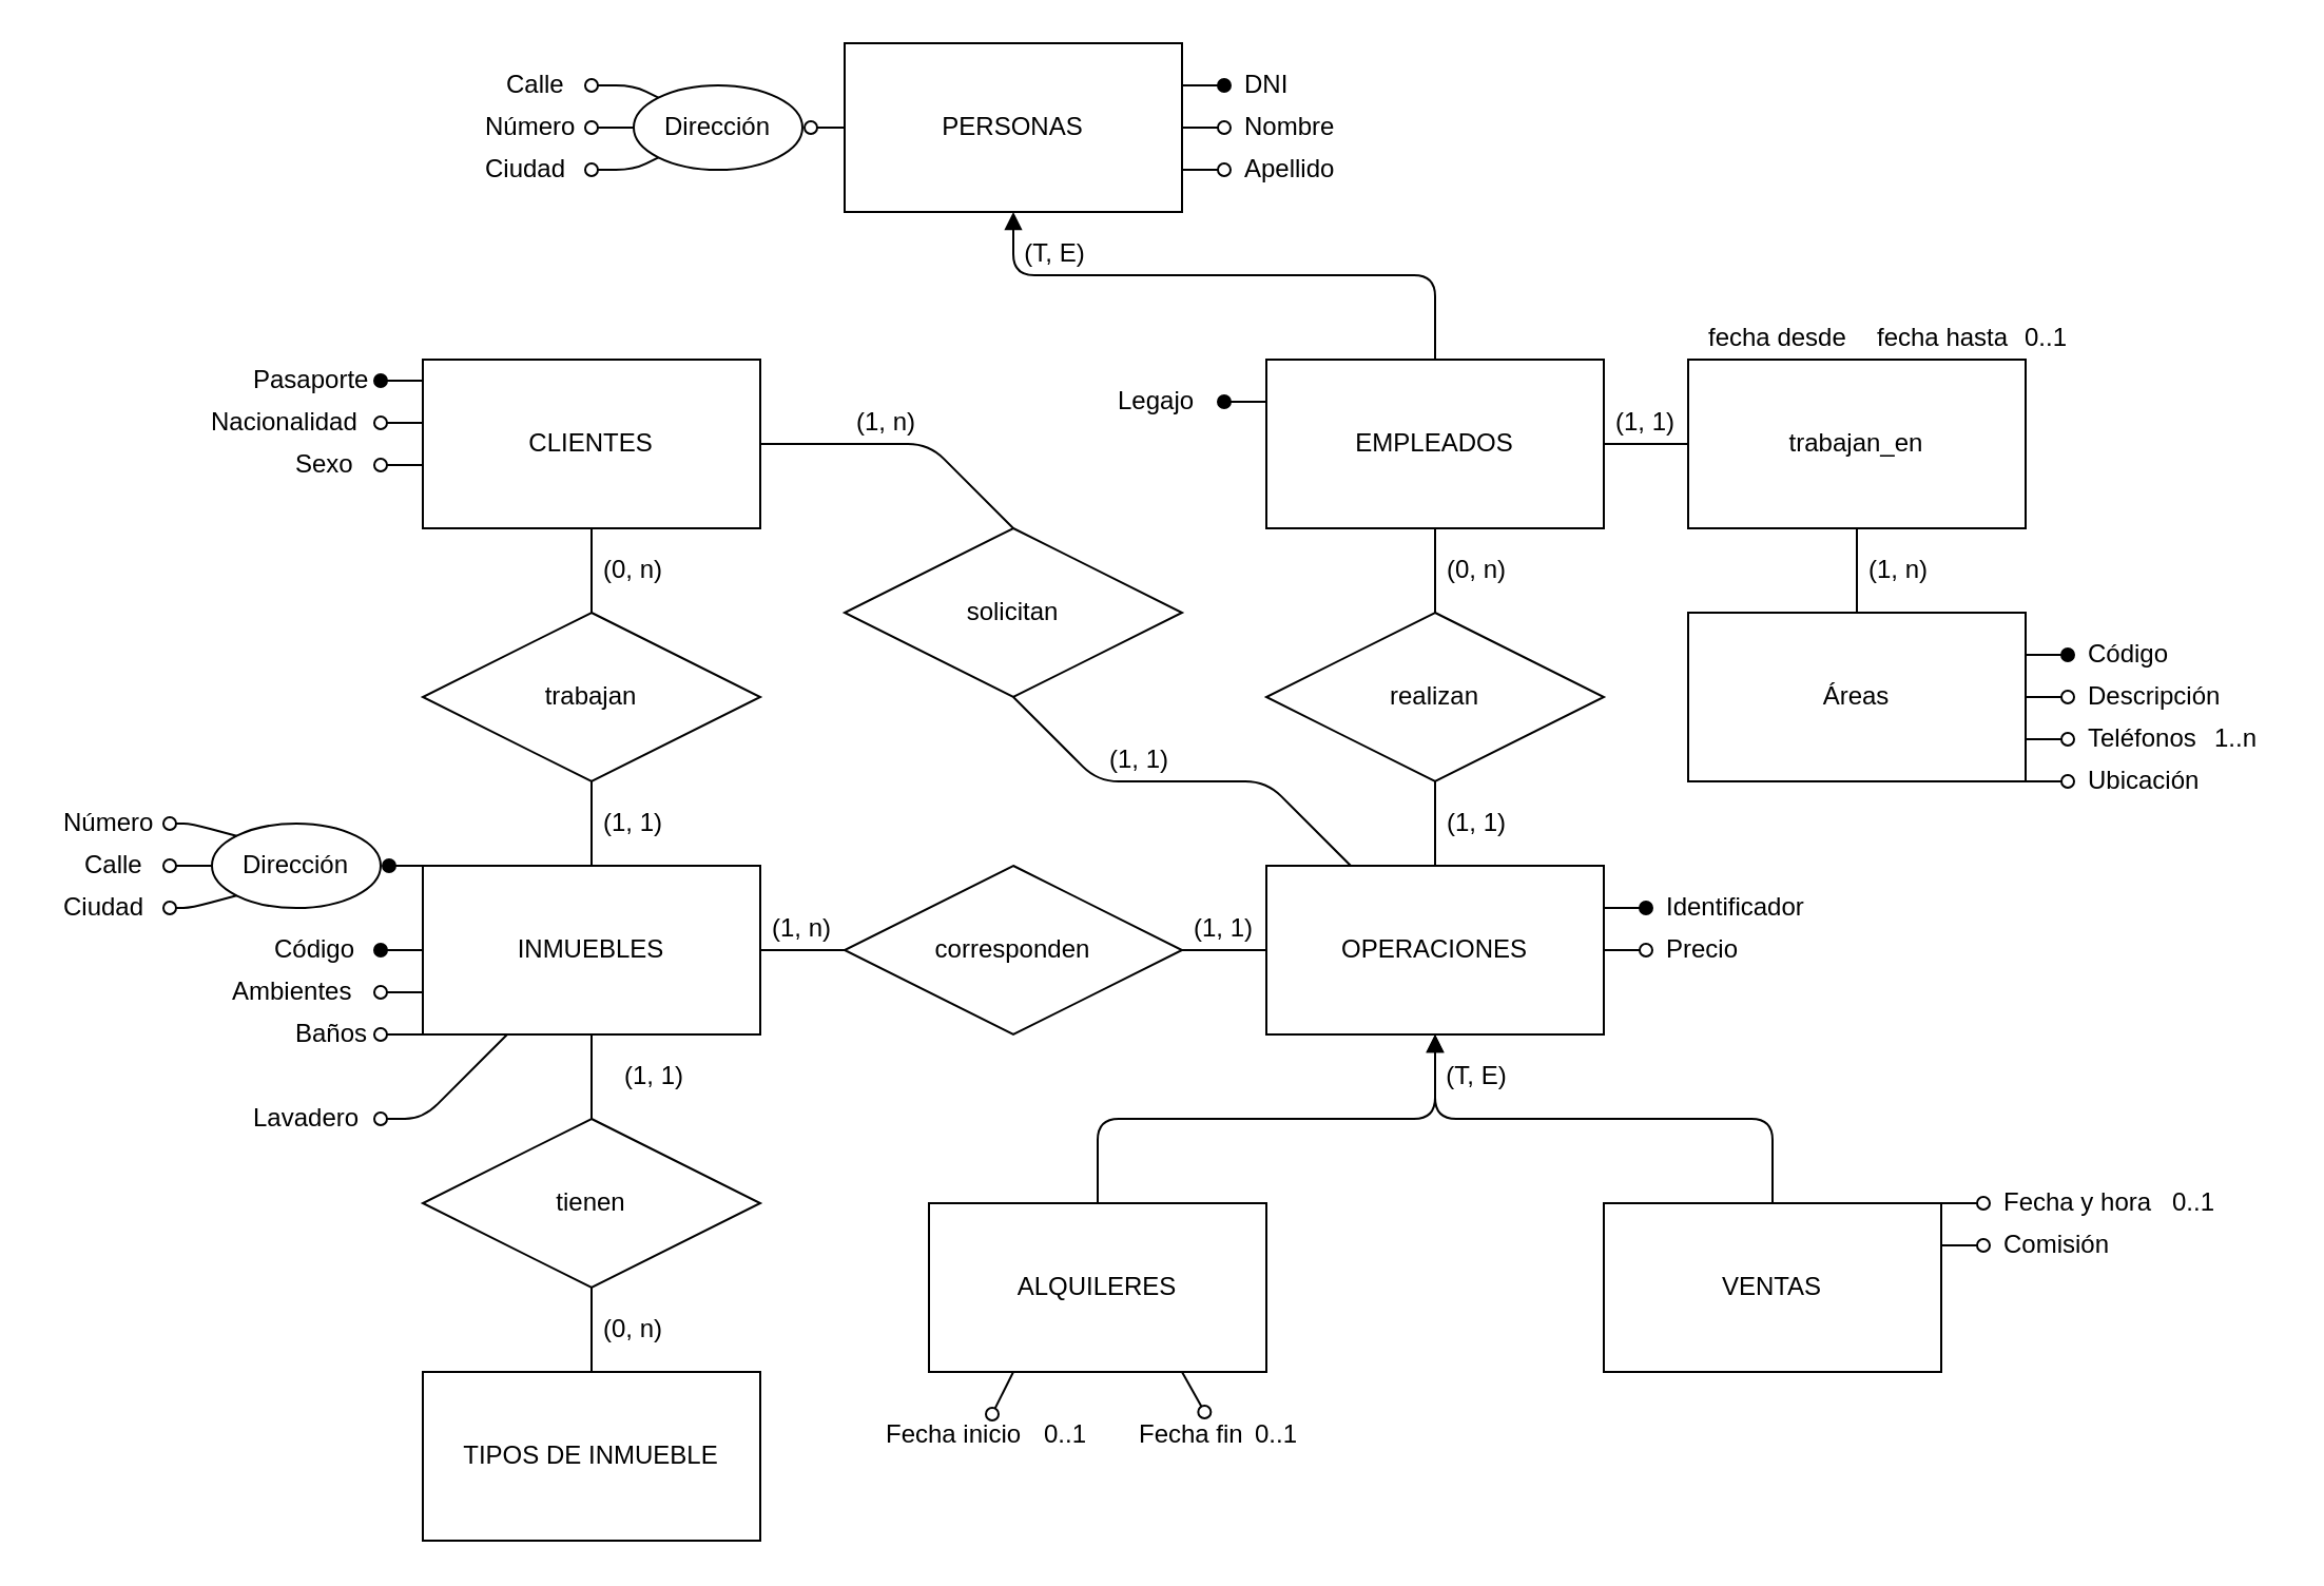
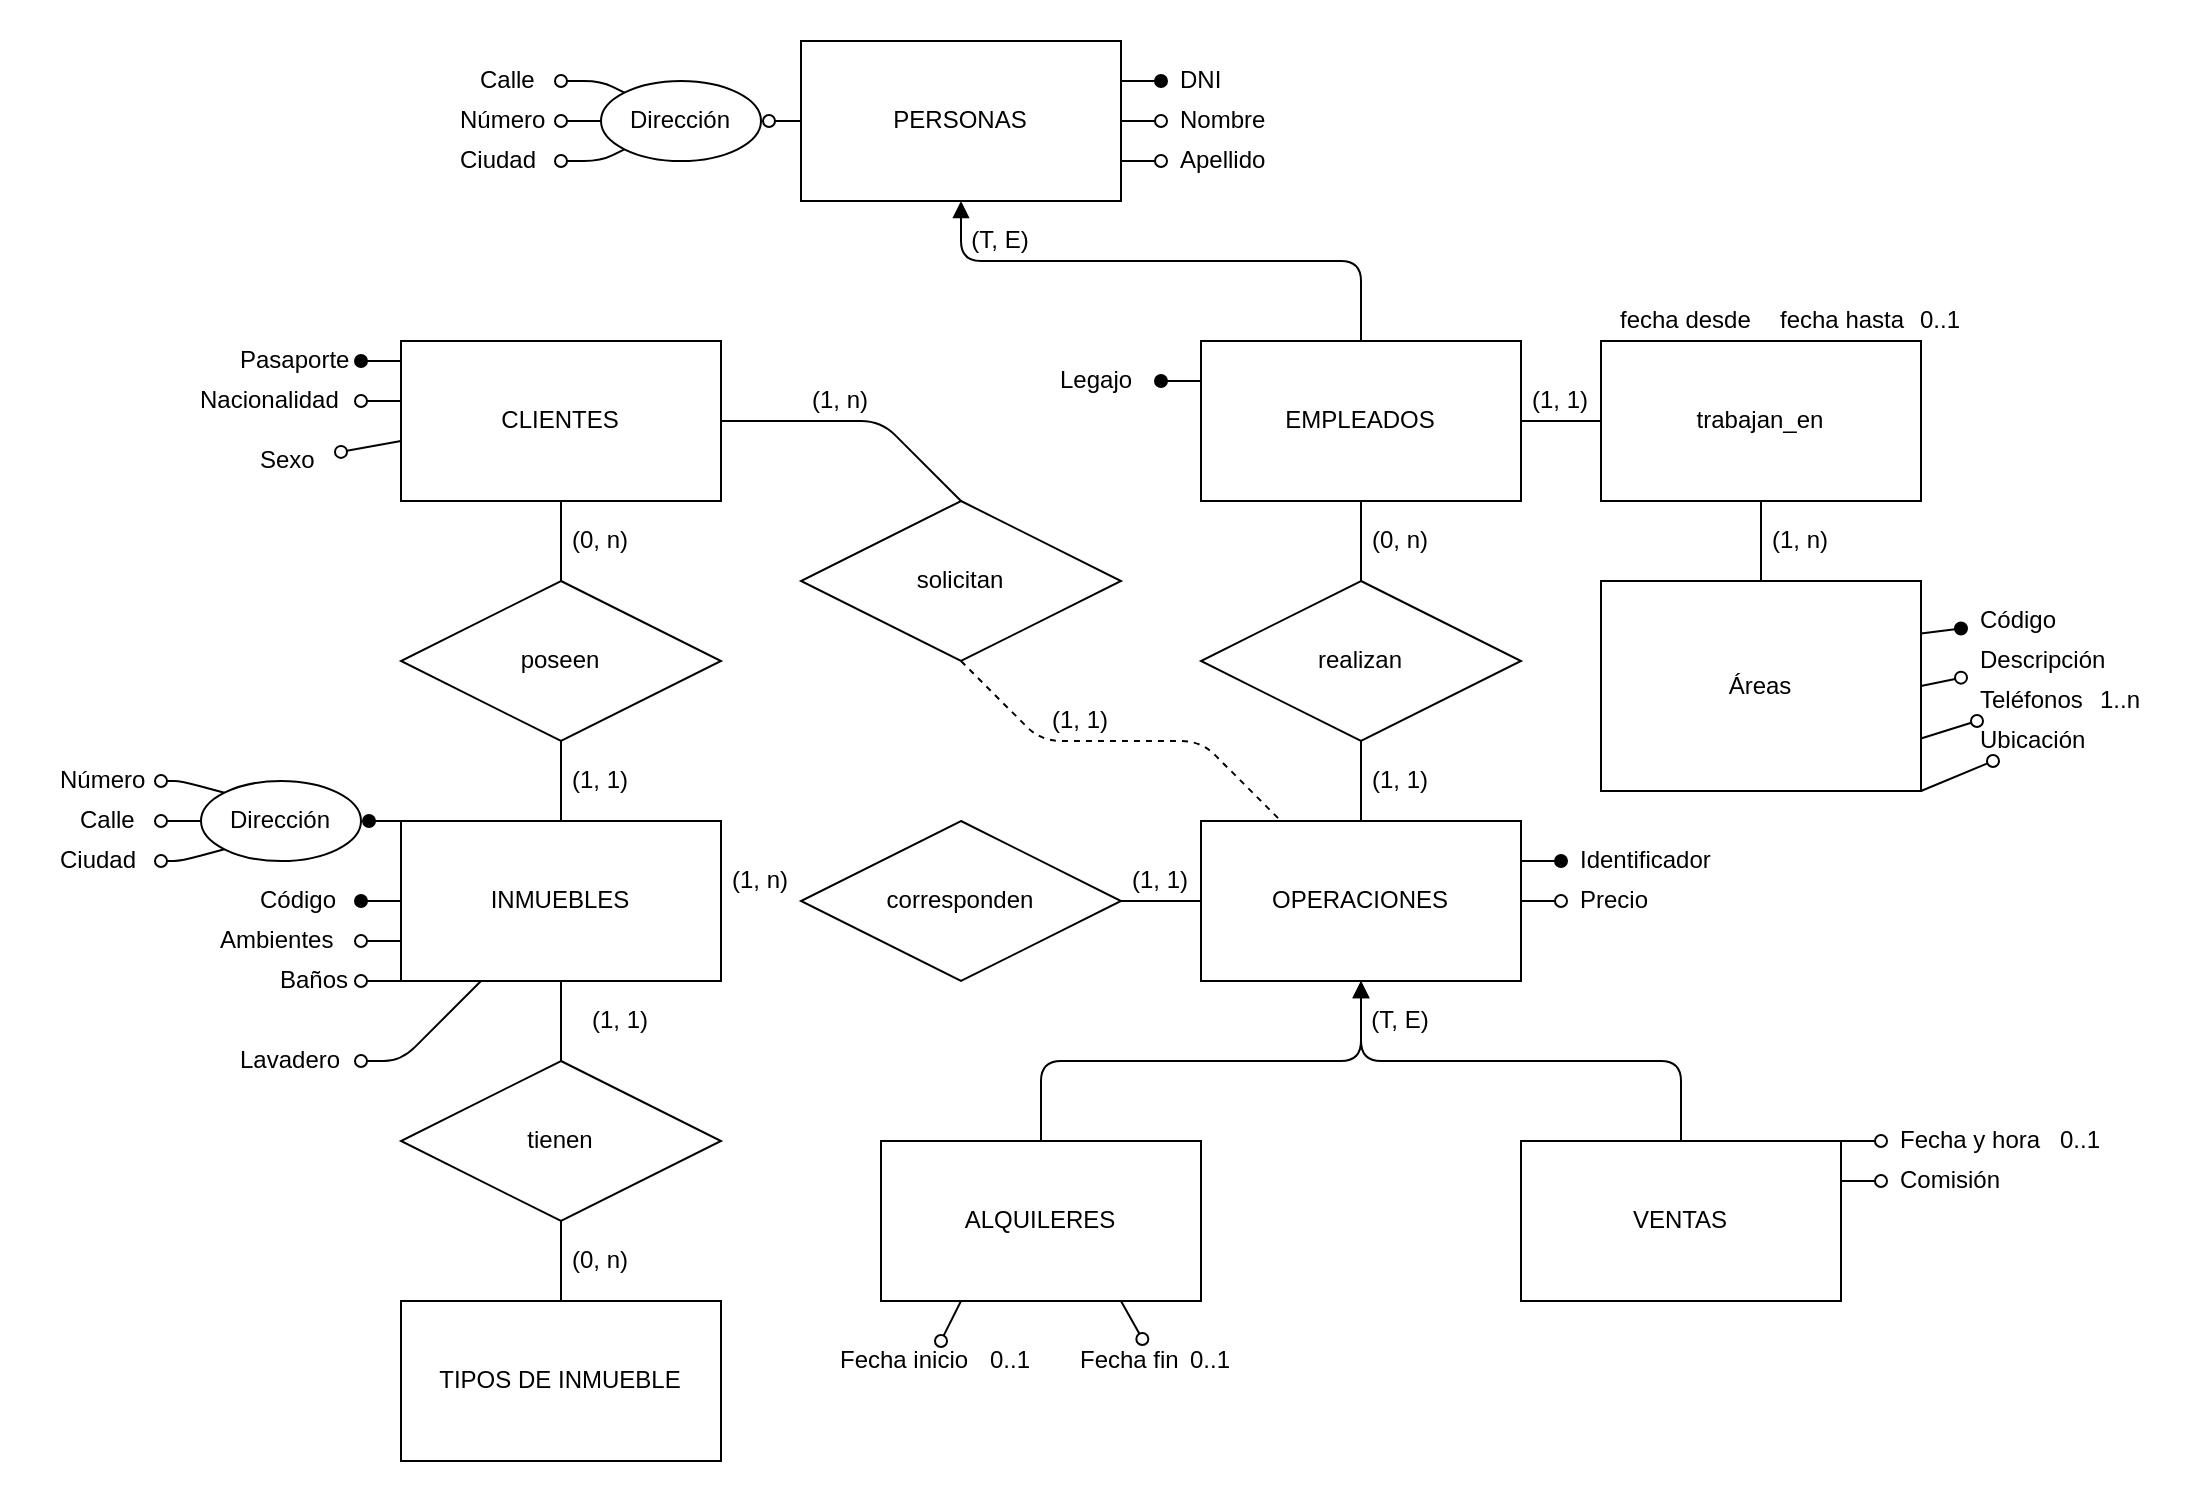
- <mxCell id="100" value="Sexo" style="text;html=1;strokeColor=none;fillColor=none;align=left;verticalAlign=middle;whiteSpace=wrap;rounded=0;container=0;spacingLeft=8;fontSize=12;" parent="97" vertex="1"><mxGeometry x="40" y="50" width="50" height="20" as="geometry" /></mxCell>
+ <mxCell id="100" value="Sexo" style="text;html=1;strokeColor=none;fillColor=none;align=left;verticalAlign=middle;whiteSpace=wrap;rounded=0;container=0;spacingLeft=8;fontSize=12;" parent="97" vertex="1"><mxGeometry x="30" y="60" width="50" height="20" as="geometry" /></mxCell>
- <mxCell id="30" value="trabajan" style="rhombus;whiteSpace=wrap;html=1;fontSize=12;" parent="1" vertex="1"><mxGeometry x="200" y="290" width="160" height="80" as="geometry" /></mxCell>
+ <mxCell id="30" value="poseen" style="rhombus;whiteSpace=wrap;html=1;fontSize=12;" parent="1" vertex="1"><mxGeometry x="200" y="290" width="160" height="80" as="geometry" /></mxCell>
- <mxCell id="9" value="Áreas" style="rounded=0;whiteSpace=wrap;html=1;fontSize=12;" parent="1" vertex="1"><mxGeometry x="800" y="290" width="160" height="80" as="geometry" /></mxCell>
+ <mxCell id="9" value="Áreas" style="rounded=0;whiteSpace=wrap;html=1;fontSize=12;" parent="1" vertex="1"><mxGeometry x="800" y="290" width="160" height="105" as="geometry" /></mxCell>
- <mxCell id="112" style="edgeStyle=none;html=1;exitX=0.5;exitY=1;exitDx=0;exitDy=0;entryX=0.25;entryY=0;entryDx=0;entryDy=0;endArrow=none;endFill=0;" edge="1" parent="1" source="113" target="14"><mxGeometry relative="1" as="geometry"><Array as="points"><mxPoint x="520" y="370" /><mxPoint x="600" y="370" /></Array></mxGeometry></mxCell>
+ <mxCell id="112" style="edgeStyle=none;html=1;exitX=0.5;exitY=1;exitDx=0;exitDy=0;entryX=0.25;entryY=0;entryDx=0;entryDy=0;endArrow=none;endFill=0;dashed=1;" edge="1" parent="1" source="113" target="14"><mxGeometry relative="1" as="geometry"><Array as="points"><mxPoint x="520" y="370" /><mxPoint x="600" y="370" /></Array></mxGeometry></mxCell>
- <mxCell id="34" value="" style="edgeStyle=none;html=1;endArrow=none;endFill=0;startArrow=none;fontSize=12;exitX=0;exitY=0.5;exitDx=0;exitDy=0;entryX=1;entryY=0.5;entryDx=0;entryDy=0;" parent="1" source="35" target="13" edge="1"><mxGeometry relative="1" as="geometry"><mxPoint x="380" y="450" as="sourcePoint" /><Array as="points"><mxPoint x="400" y="450" /></Array></mxGeometry></mxCell>
